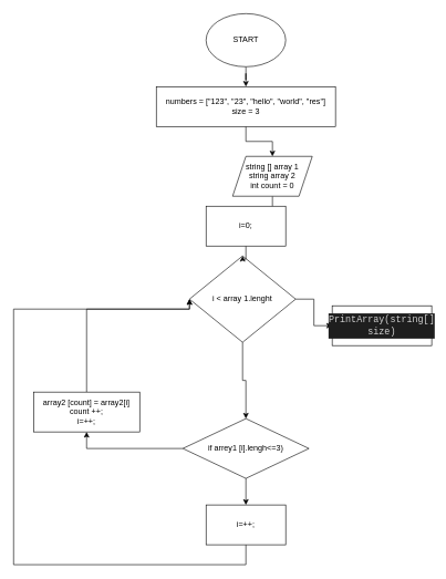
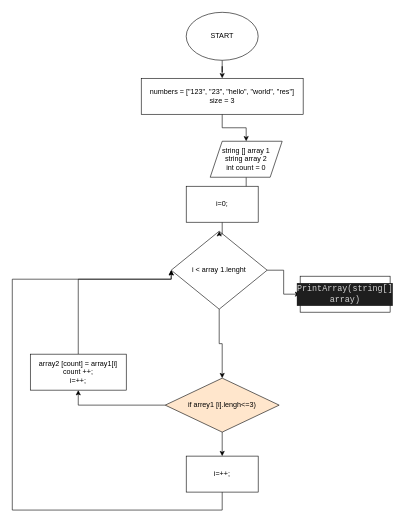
- <mxCell id="14" value="&lt;div style=&quot;color: rgb(212, 212, 212); background-color: rgb(30, 30, 30); font-family: Consolas, &amp;quot;Courier New&amp;quot;, monospace; font-size: 14px; line-height: 19px;&quot;&gt;PrintArray(string[] size)&lt;/div&gt;" style="rounded=0;whiteSpace=wrap;html=1;" vertex="1" parent="1"><mxGeometry x="500" y="460" width="150" height="60" as="geometry" /></mxCell>
+ <mxCell id="14" value="&lt;div style=&quot;color: rgb(212, 212, 212); background-color: rgb(30, 30, 30); font-family: Consolas, &amp;quot;Courier New&amp;quot;, monospace; font-size: 14px; line-height: 19px;&quot;&gt;PrintArray(string[] array)&lt;/div&gt;" style="rounded=0;whiteSpace=wrap;html=1;" vertex="1" parent="1"><mxGeometry x="500" y="460" width="150" height="60" as="geometry" /></mxCell>
- <mxCell id="13" value="array2 [count] = array2[i]&lt;br&gt;count ++;&lt;br&gt;i=++;" style="rounded=0;whiteSpace=wrap;html=1;" vertex="1" parent="1"><mxGeometry x="50" y="590" width="160" height="60" as="geometry" /></mxCell>
+ <mxCell id="13" value="array2 [count] = array1[i]&lt;br&gt;count ++;&lt;br&gt;i=++;" style="rounded=0;whiteSpace=wrap;html=1;" vertex="1" parent="1"><mxGeometry x="50" y="590" width="160" height="60" as="geometry" /></mxCell>
- <mxCell id="11" value="if arrey1 [i].lengh&amp;lt;=3)" style="rhombus;whiteSpace=wrap;html=1;" vertex="1" parent="1"><mxGeometry x="275" y="630" width="190" height="90" as="geometry" /></mxCell>
+ <mxCell id="11" value="if arrey1 [i].lengh&amp;lt;=3)" style="rhombus;whiteSpace=wrap;html=1;fillColor=#ffe6cc;" vertex="1" parent="1"><mxGeometry x="275" y="630" width="190" height="90" as="geometry" /></mxCell>
